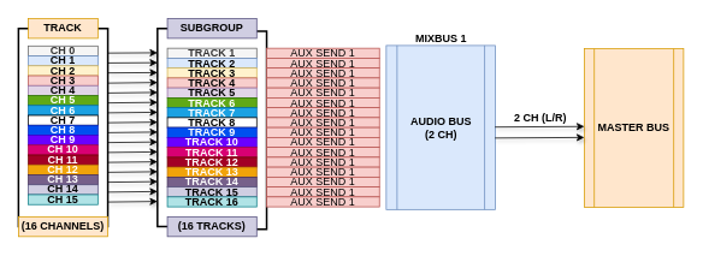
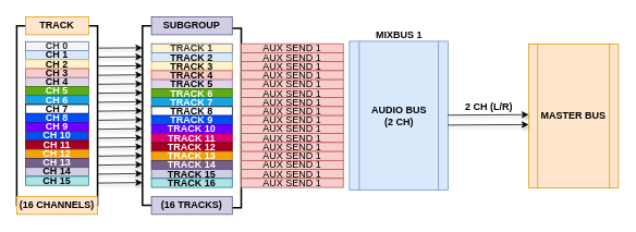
- <mxCell id="21" value="&lt;b&gt;TRACK 1&lt;/b&gt;" style="rounded=0;whiteSpace=wrap;html=1;fillColor=#f5f5f5;strokeColor=#666666;fontColor=#333333;" vertex="1" parent="1"><mxGeometry x="185" y="53" width="99" height="11" as="geometry" /></mxCell>
+ <mxCell id="21" value="&lt;b&gt;TRACK 1&lt;/b&gt;" style="rounded=0;whiteSpace=wrap;html=1;fillColor=#fff2cc;strokeColor=#666666;fontColor=#333333;" vertex="1" parent="1"><mxGeometry x="185" y="53" width="99" height="11" as="geometry" /></mxCell>
- <mxCell id="15" value="&lt;div&gt;&lt;b&gt;CH 10&lt;br&gt;&lt;/b&gt;&lt;/div&gt;" style="rounded=0;whiteSpace=wrap;html=1;fontColor=#ffffff;fillColor=#d80073;strokeColor=#A50040;" vertex="1" parent="1"><mxGeometry x="31" y="160.5" width="77" height="11" as="geometry" /></mxCell>
+ <mxCell id="15" value="&lt;div&gt;&lt;b&gt;CH 10&lt;br&gt;&lt;/b&gt;&lt;/div&gt;" style="rounded=0;whiteSpace=wrap;html=1;fontColor=#ffffff;fillColor=#0050ef;strokeColor=#A50040;" vertex="1" parent="1"><mxGeometry x="31" y="160.5" width="77" height="11" as="geometry" /></mxCell>
